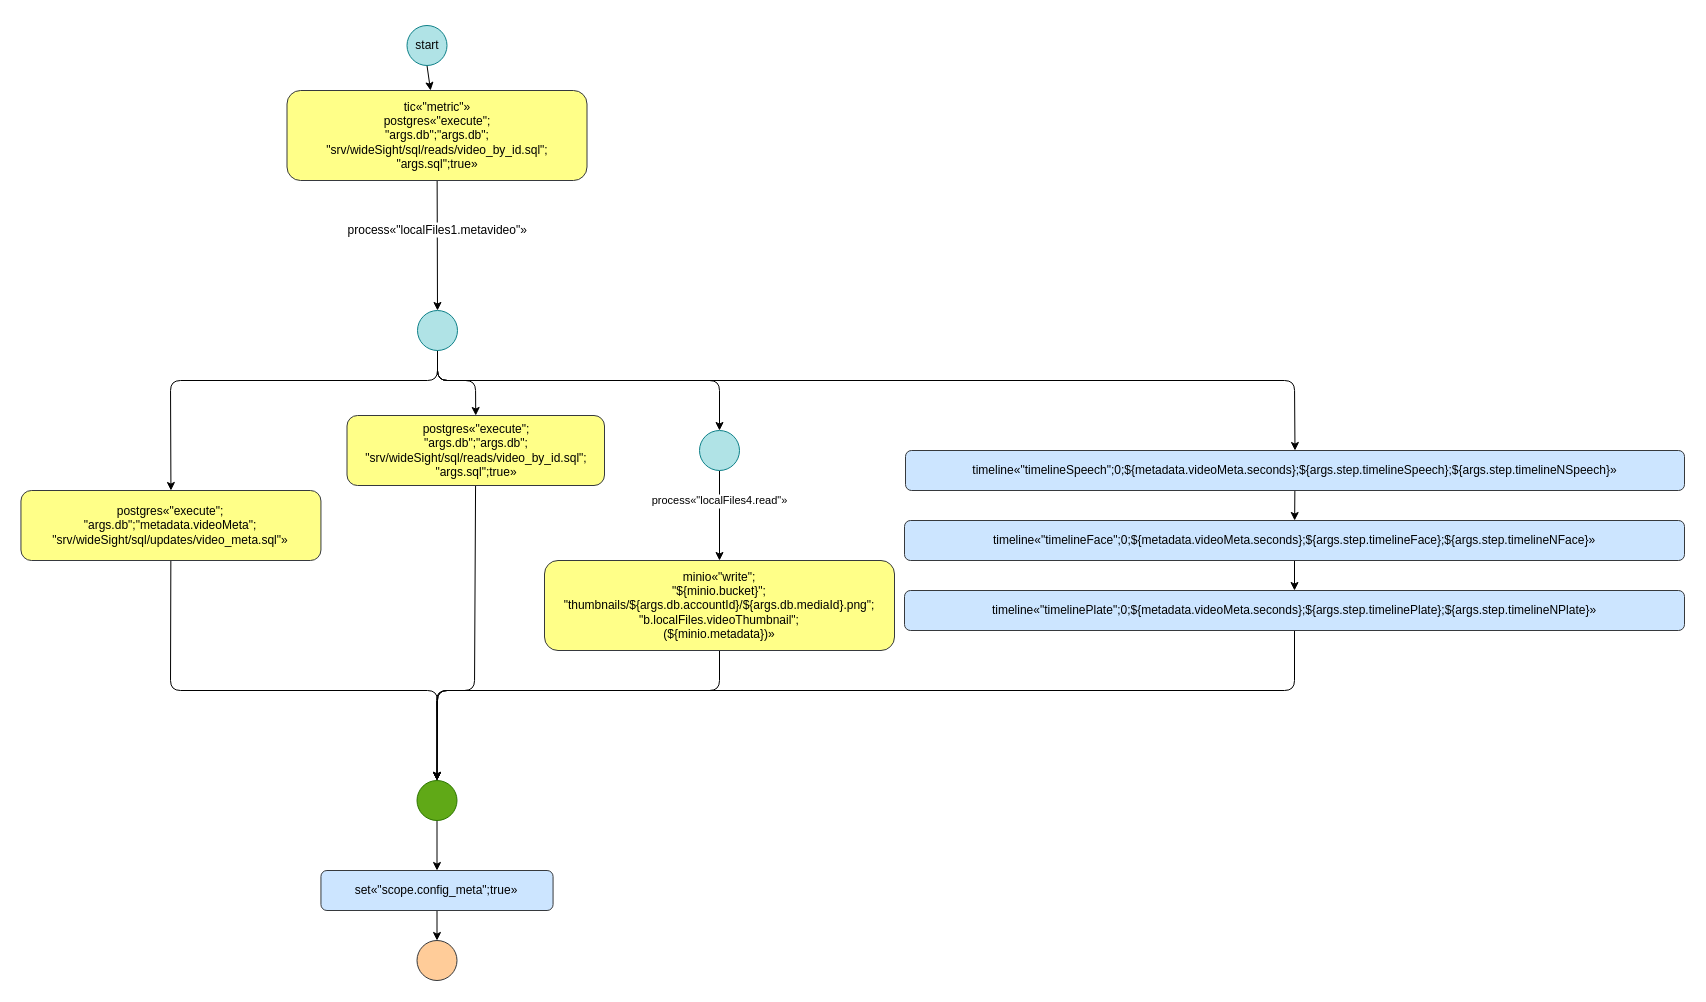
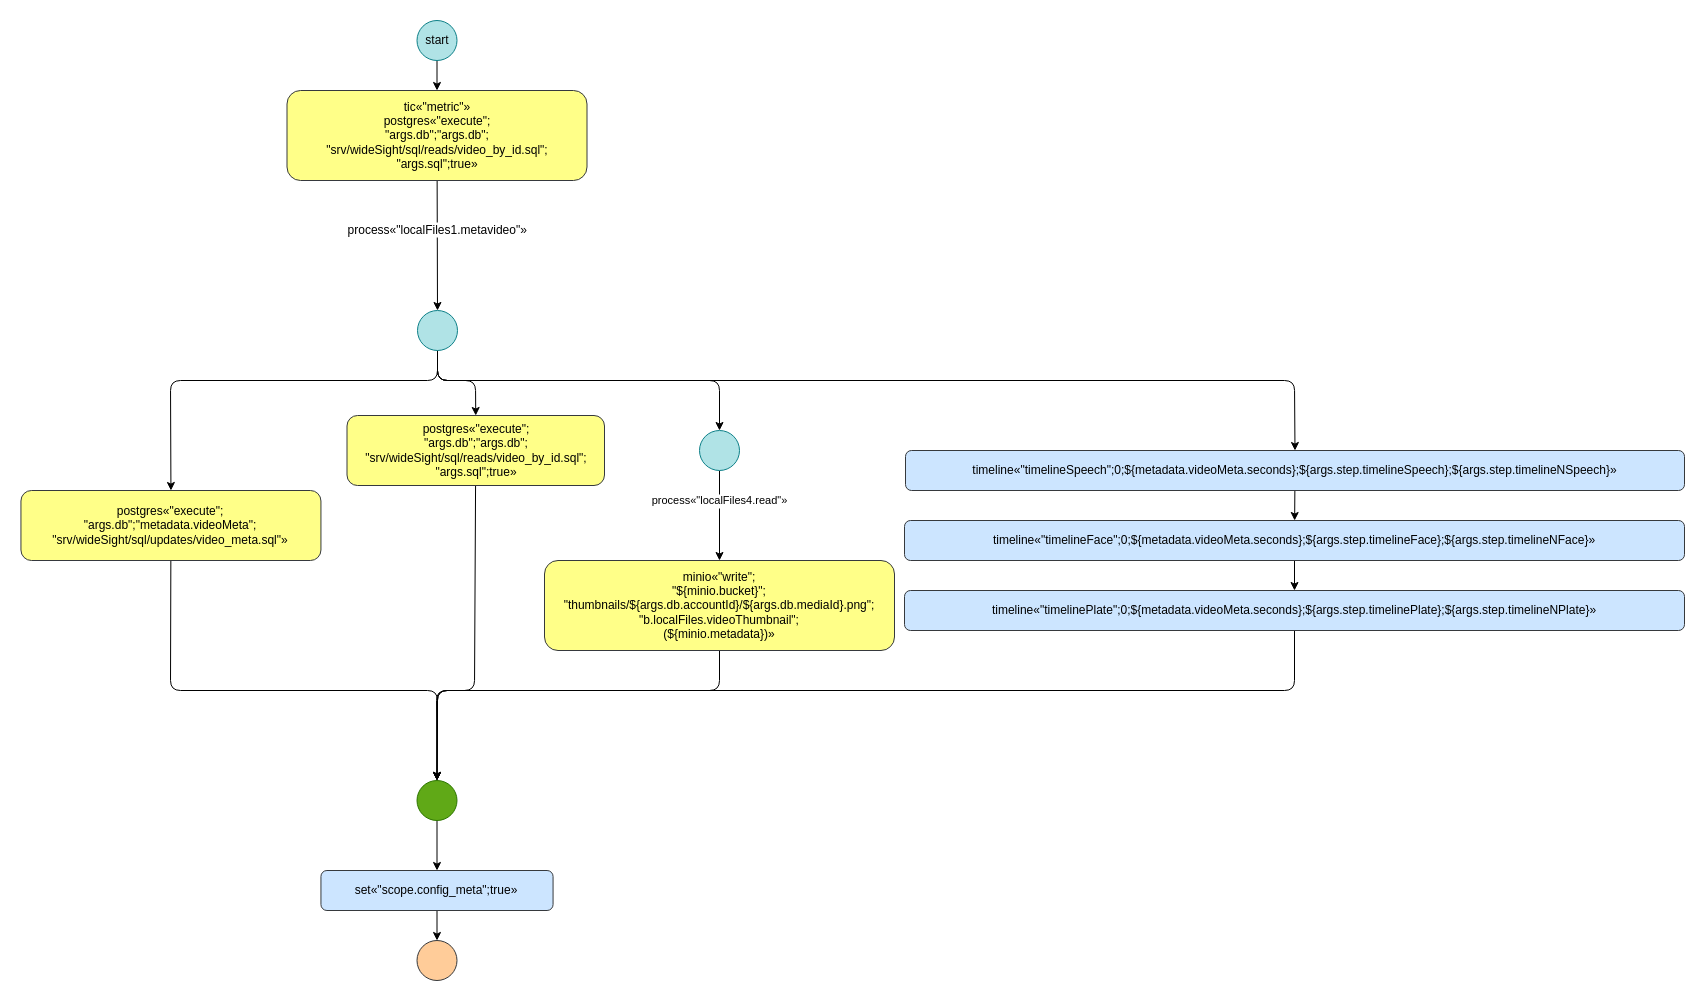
- <mxCell id="8" value="start" style="ellipse;whiteSpace=wrap;html=1;fillColor=#b0e3e6;strokeColor=#0e8088;fontColor=#050505;" parent="1" vertex="1"><mxGeometry x="406.5" y="25" width="40" height="40" as="geometry" /></mxCell>
+ <mxCell id="8" value="start" style="ellipse;whiteSpace=wrap;html=1;fillColor=#b0e3e6;strokeColor=#0e8088;fontColor=#050505;" parent="1" vertex="1"><mxGeometry x="416.5" y="20" width="40" height="40" as="geometry" /></mxCell>
